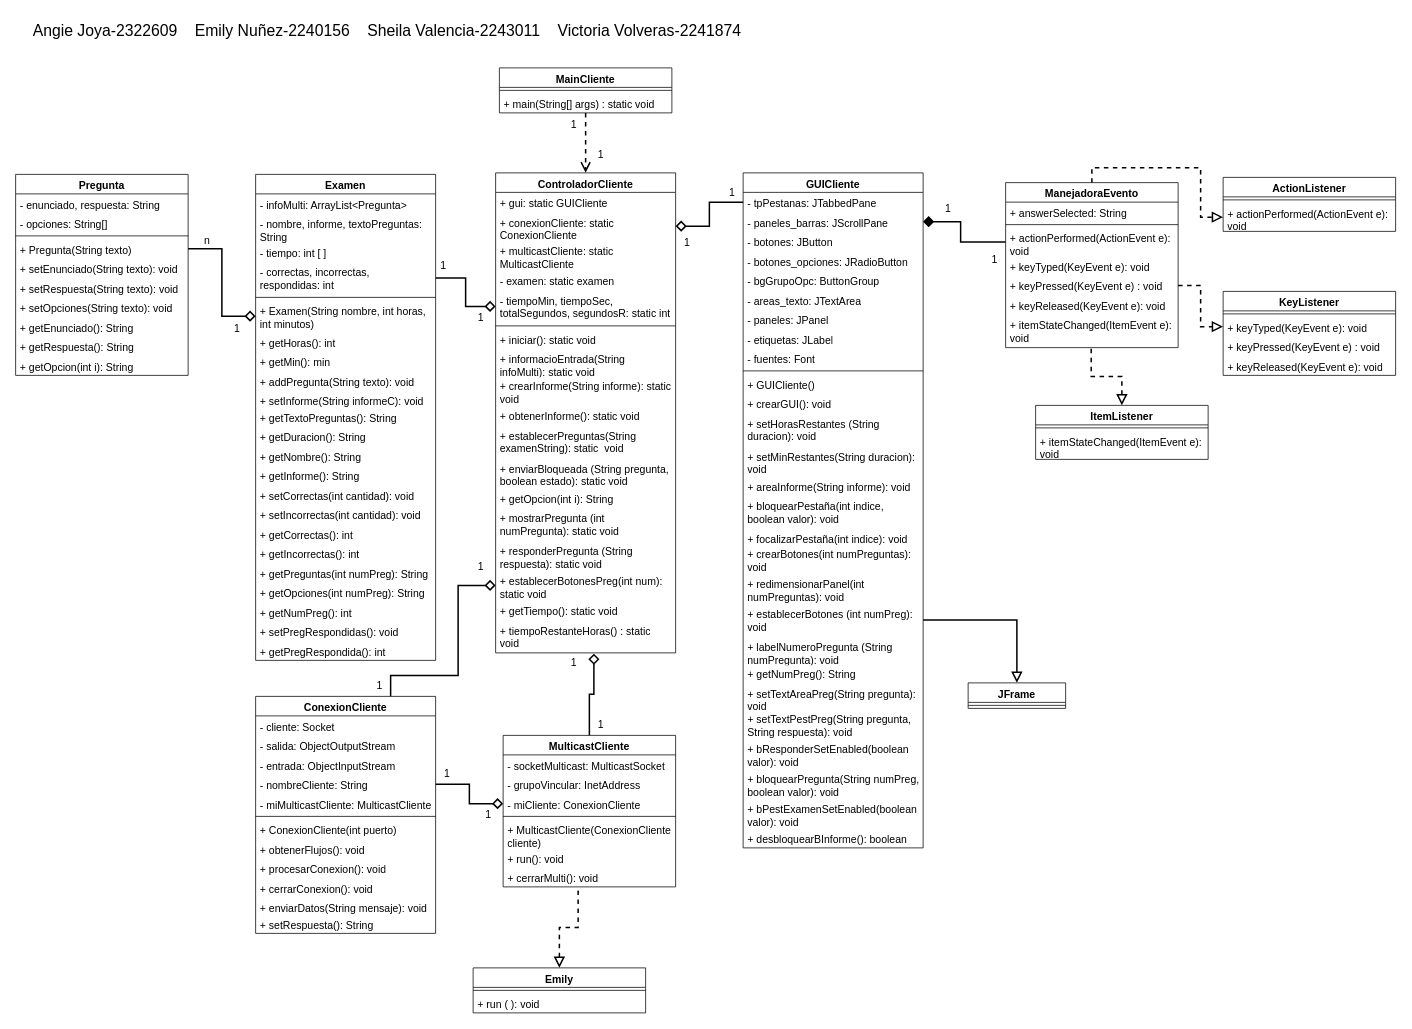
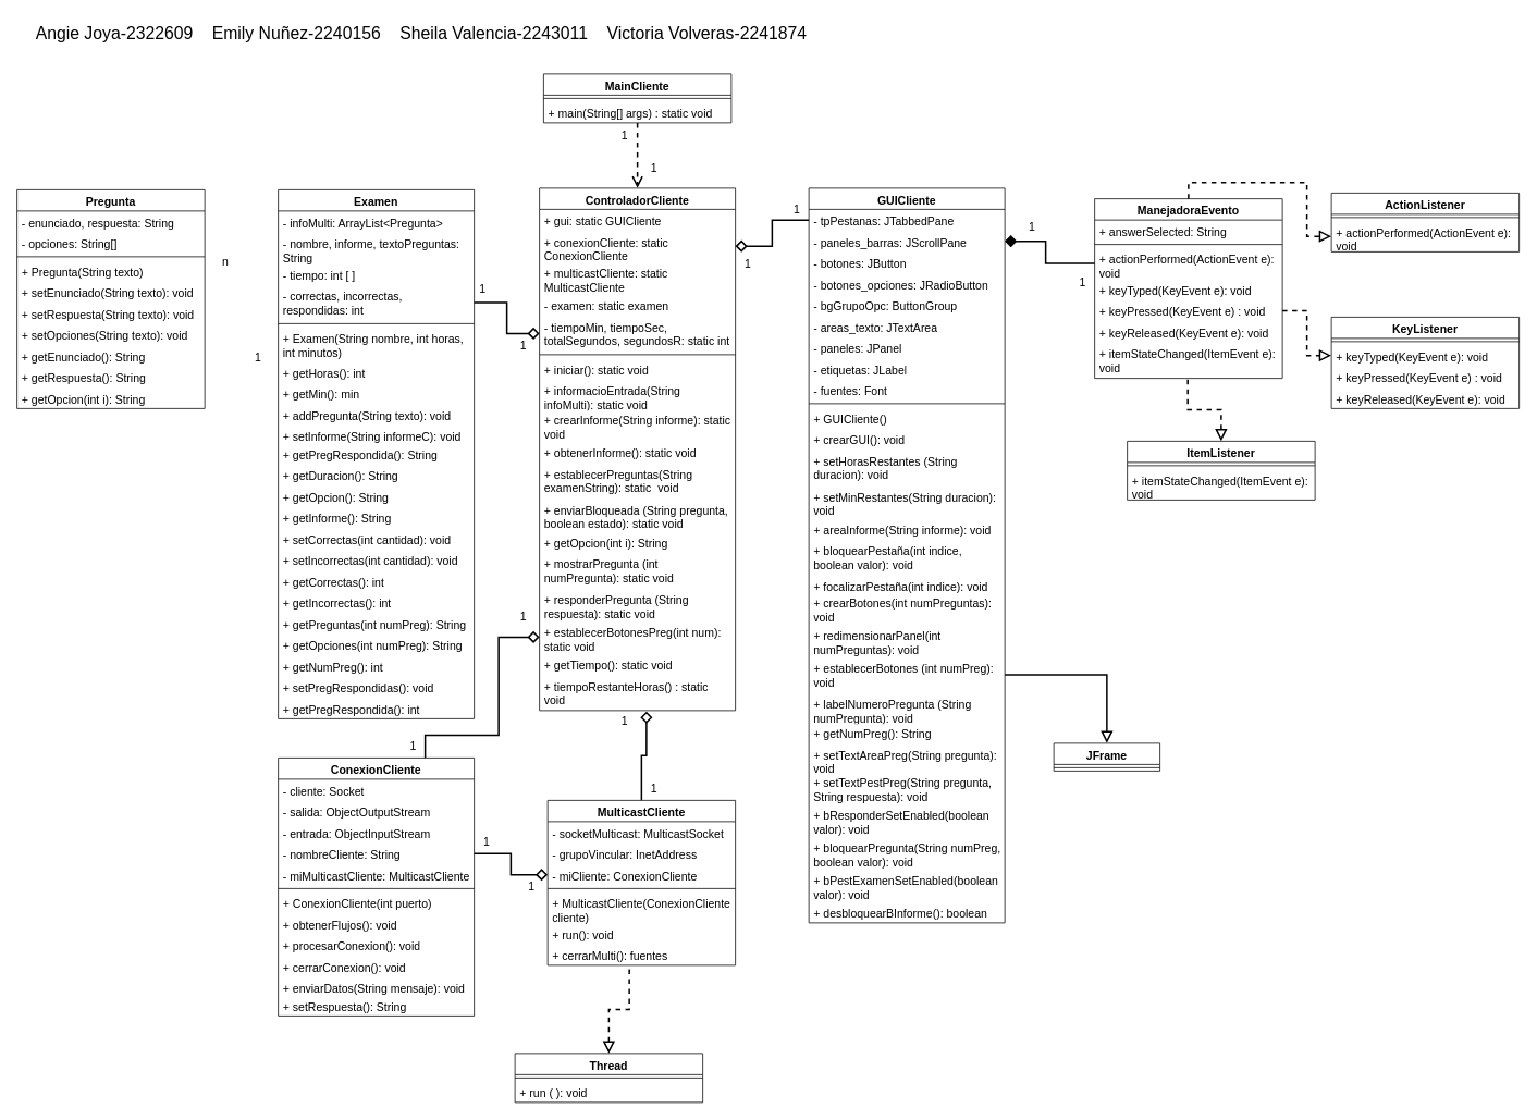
- <mxCell id="144" style="edgeStyle=orthogonalEdgeStyle;rounded=0;orthogonalLoop=1;jettySize=auto;html=1;exitX=1;exitY=0.5;exitDx=0;exitDy=0;entryX=0;entryY=0.5;entryDx=0;entryDy=0;strokeWidth=2;endSize=10;endArrow=diamond;endFill=0;" edge="1" parent="1" source="72" target="22"><mxGeometry relative="1" as="geometry" /></mxCell>
- <mxCell id="27" value="+ getTextoPreguntas(): String" style="text;strokeColor=none;fillColor=none;align=left;verticalAlign=top;spacingLeft=4;spacingRight=4;overflow=hidden;rotatable=0;points=[[0,0.5],[1,0.5]];portConstraint=eastwest;whiteSpace=wrap;html=1;fontSize=14;" parent="16" vertex="1"><mxGeometry y="310" width="240" height="26" as="geometry" /></mxCell>
+ <mxCell id="27" value="+ getPregRespondida(): String" style="text;strokeColor=none;fillColor=none;align=left;verticalAlign=top;spacingLeft=4;spacingRight=4;overflow=hidden;rotatable=0;points=[[0,0.5],[1,0.5]];portConstraint=eastwest;whiteSpace=wrap;html=1;fontSize=14;" parent="16" vertex="1"><mxGeometry y="310" width="240" height="26" as="geometry" /></mxCell>
- <mxCell id="29" value="+ getNombre(): String" style="text;strokeColor=none;fillColor=none;align=left;verticalAlign=top;spacingLeft=4;spacingRight=4;overflow=hidden;rotatable=0;points=[[0,0.5],[1,0.5]];portConstraint=eastwest;whiteSpace=wrap;html=1;fontSize=14;" parent="16" vertex="1"><mxGeometry y="362" width="240" height="26" as="geometry" /></mxCell>
+ <mxCell id="29" value="+ getOpcion(): String" style="text;strokeColor=none;fillColor=none;align=left;verticalAlign=top;spacingLeft=4;spacingRight=4;overflow=hidden;rotatable=0;points=[[0,0.5],[1,0.5]];portConstraint=eastwest;whiteSpace=wrap;html=1;fontSize=14;" parent="16" vertex="1"><mxGeometry y="362" width="240" height="26" as="geometry" /></mxCell>
- <mxCell id="48" value="+ cerrarMulti(): void" style="text;strokeColor=none;fillColor=none;align=left;verticalAlign=top;spacingLeft=4;spacingRight=4;overflow=hidden;rotatable=0;points=[[0,0.5],[1,0.5]];portConstraint=eastwest;whiteSpace=wrap;html=1;fontSize=14;" parent="41" vertex="1"><mxGeometry y="176" width="230" height="26" as="geometry" /></mxCell>
+ <mxCell id="48" value="+ cerrarMulti(): fuentes" style="text;strokeColor=none;fillColor=none;align=left;verticalAlign=top;spacingLeft=4;spacingRight=4;overflow=hidden;rotatable=0;points=[[0,0.5],[1,0.5]];portConstraint=eastwest;whiteSpace=wrap;html=1;fontSize=14;" parent="41" vertex="1"><mxGeometry y="176" width="230" height="26" as="geometry" /></mxCell>
- <mxCell id="134" value="Emily" style="swimlane;fontStyle=1;align=center;verticalAlign=top;childLayout=stackLayout;horizontal=1;startSize=26;horizontalStack=0;resizeParent=1;resizeParentMax=0;resizeLast=0;collapsible=1;marginBottom=0;whiteSpace=wrap;html=1;fontSize=14;" parent="1" vertex="1"><mxGeometry x="630" y="1290" width="230" height="60" as="geometry" /></mxCell>
+ <mxCell id="134" value="Thread" style="swimlane;fontStyle=1;align=center;verticalAlign=top;childLayout=stackLayout;horizontal=1;startSize=26;horizontalStack=0;resizeParent=1;resizeParentMax=0;resizeLast=0;collapsible=1;marginBottom=0;whiteSpace=wrap;html=1;fontSize=14;" parent="1" vertex="1"><mxGeometry x="630" y="1290" width="230" height="60" as="geometry" /></mxCell>
